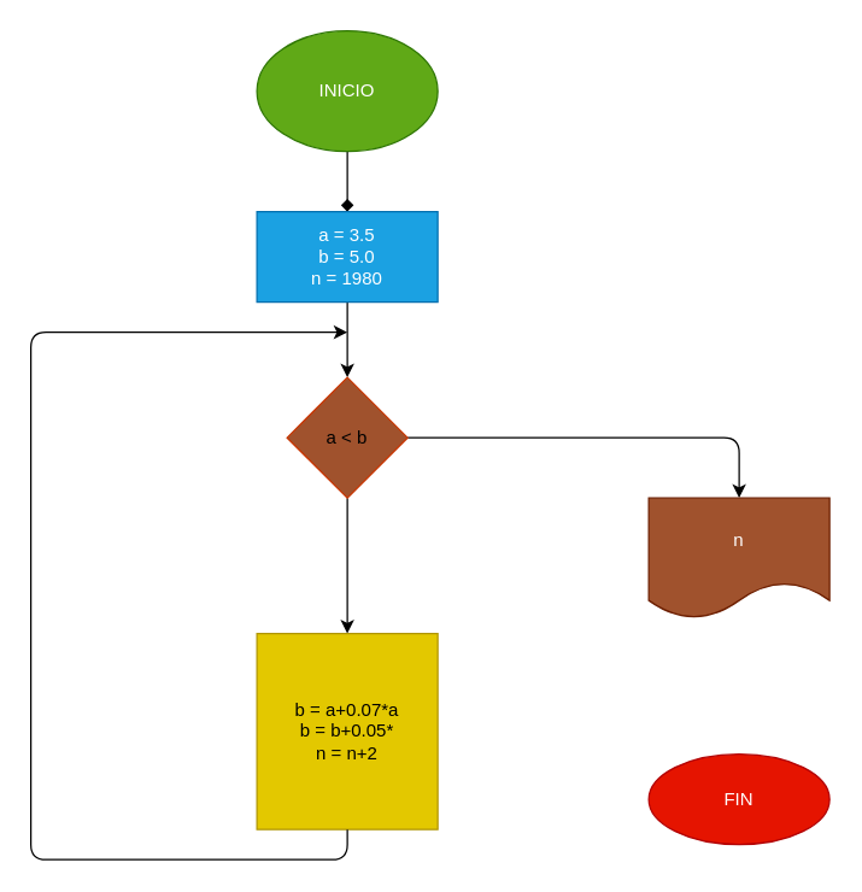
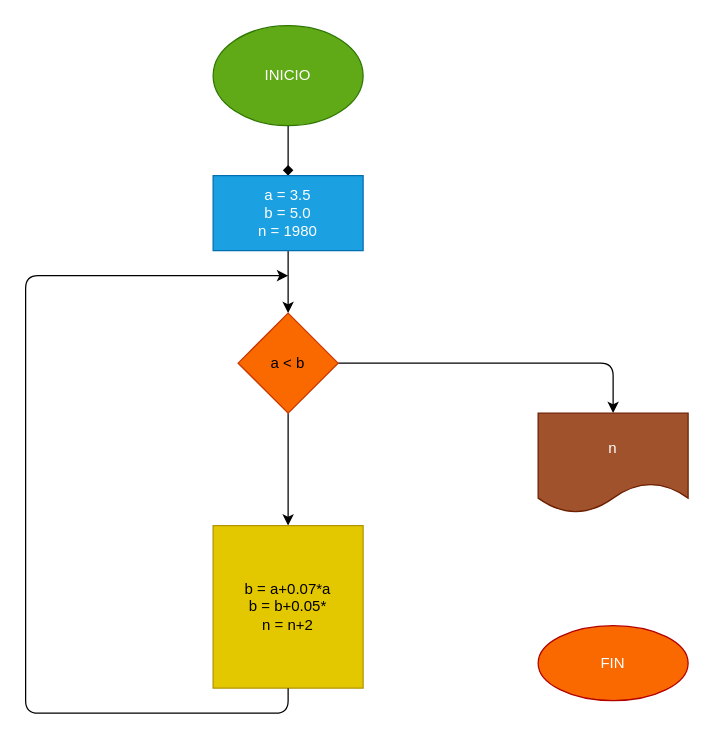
- <mxCell id="8" value="a &amp;lt; b" style="rhombus;whiteSpace=wrap;html=1;fillColor=#a0522d;fontColor=#000000;strokeColor=#C73500;" vertex="1" parent="1"><mxGeometry x="190" y="250" width="80" height="80" as="geometry" /></mxCell>
+ <mxCell id="8" value="a &amp;lt; b" style="rhombus;whiteSpace=wrap;html=1;fillColor=#fa6800;fontColor=#000000;strokeColor=#C73500;" vertex="1" parent="1"><mxGeometry x="190" y="250" width="80" height="80" as="geometry" /></mxCell>
- <mxCell id="10" value="FIN" style="ellipse;whiteSpace=wrap;html=1;fillColor=#e51400;fontColor=#ffffff;strokeColor=#B20000;" vertex="1" parent="1"><mxGeometry x="430" y="500" width="120" height="60" as="geometry" /></mxCell>
+ <mxCell id="10" value="FIN" style="ellipse;whiteSpace=wrap;html=1;fillColor=#fa6800;fontColor=#ffffff;strokeColor=#B20000;" vertex="1" parent="1"><mxGeometry x="430" y="500" width="120" height="60" as="geometry" /></mxCell>
